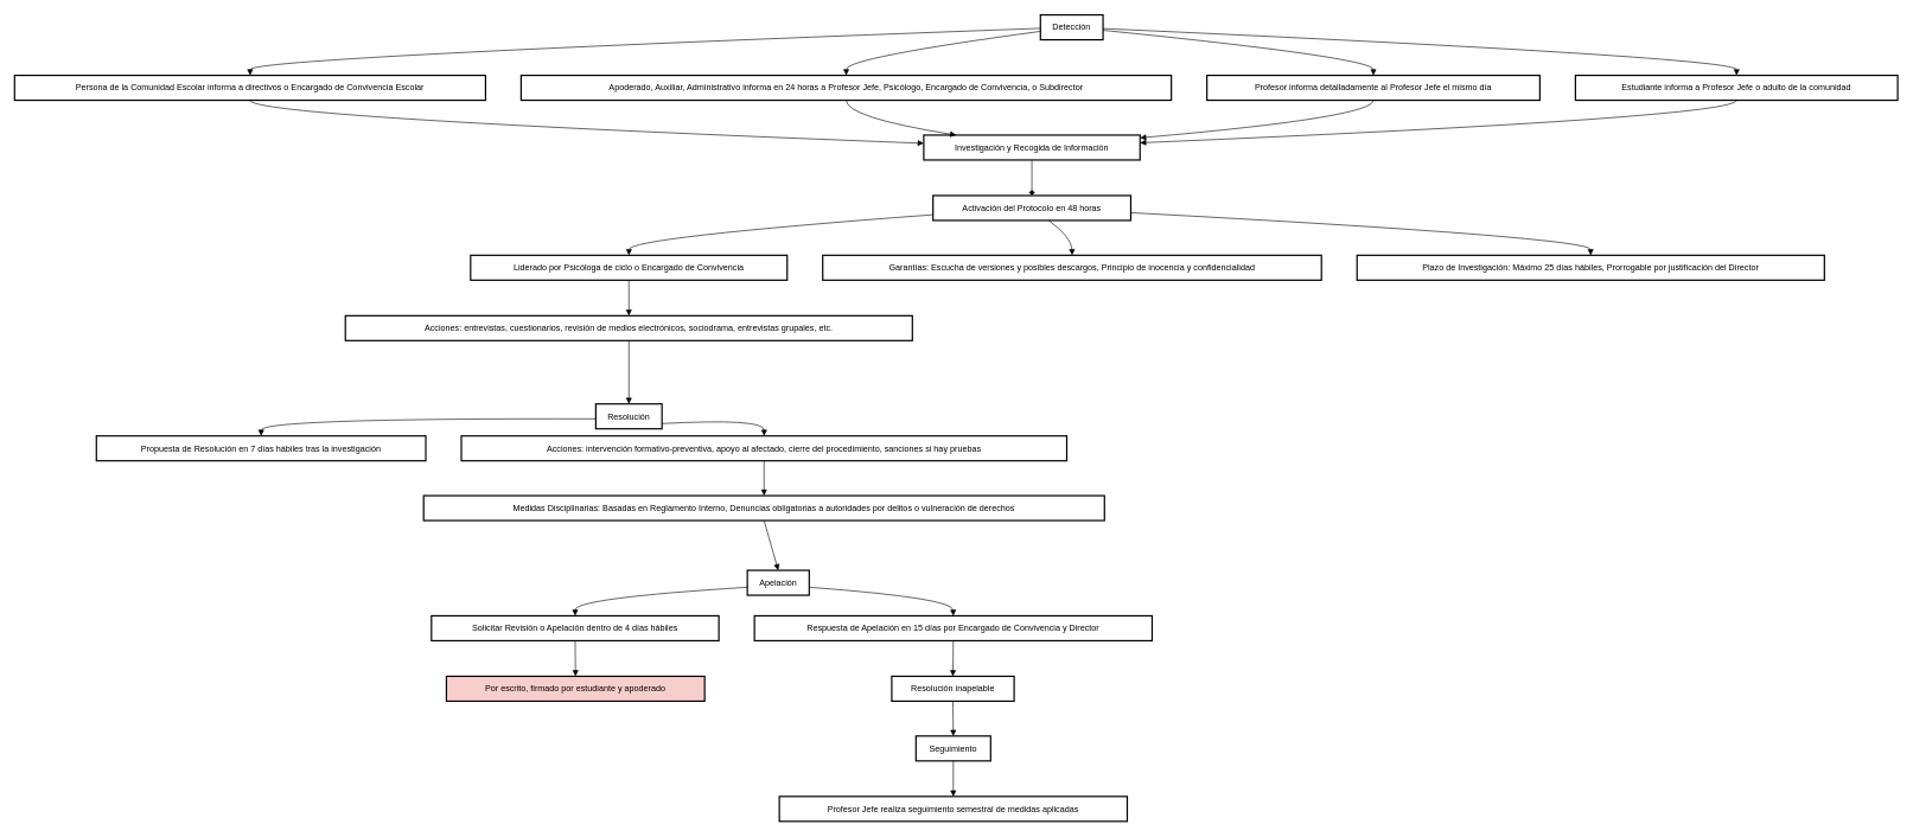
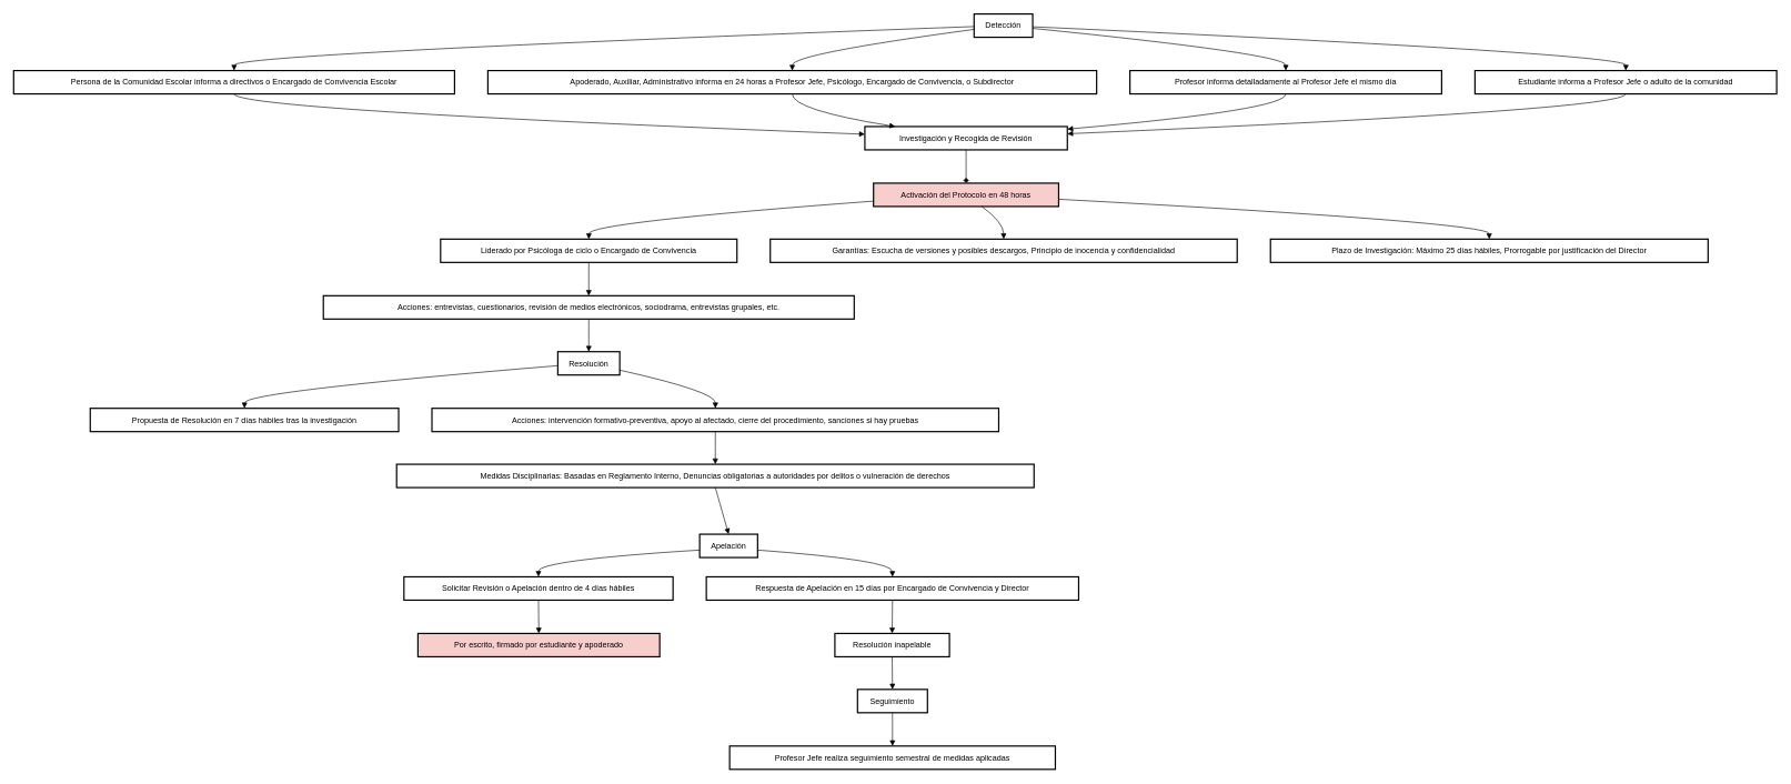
- <mxCell id="7" value="Investigación y Recogida de Información" style="whiteSpace=wrap;strokeWidth=2;" vertex="1" parent="1"><mxGeometry x="1298" y="189" width="304" height="35" as="geometry" /></mxCell>
+ <mxCell id="7" value="Investigación y Recogida de Revisión" style="whiteSpace=wrap;strokeWidth=2;" vertex="1" parent="1"><mxGeometry x="1298" y="189" width="304" height="35" as="geometry" /></mxCell>
- <mxCell id="8" value="Activación del Protocolo en 48 horas" style="whiteSpace=wrap;strokeWidth=2;" vertex="1" parent="1"><mxGeometry x="1311" y="274" width="278" height="35" as="geometry" /></mxCell>
+ <mxCell id="8" value="Activación del Protocolo en 48 horas" style="whiteSpace=wrap;strokeWidth=2;fillColor=#f8cecc;" vertex="1" parent="1"><mxGeometry x="1311" y="274" width="278" height="35" as="geometry" /></mxCell>
- <mxCell id="13" value="Resolución" style="whiteSpace=wrap;strokeWidth=2;" vertex="1" parent="1"><mxGeometry x="837" y="567" width="93" height="35" as="geometry" /></mxCell>
+ <mxCell id="13" value="Resolución" style="whiteSpace=wrap;strokeWidth=2;" vertex="1" parent="1"><mxGeometry x="837" y="527" width="93" height="35" as="geometry" /></mxCell>
